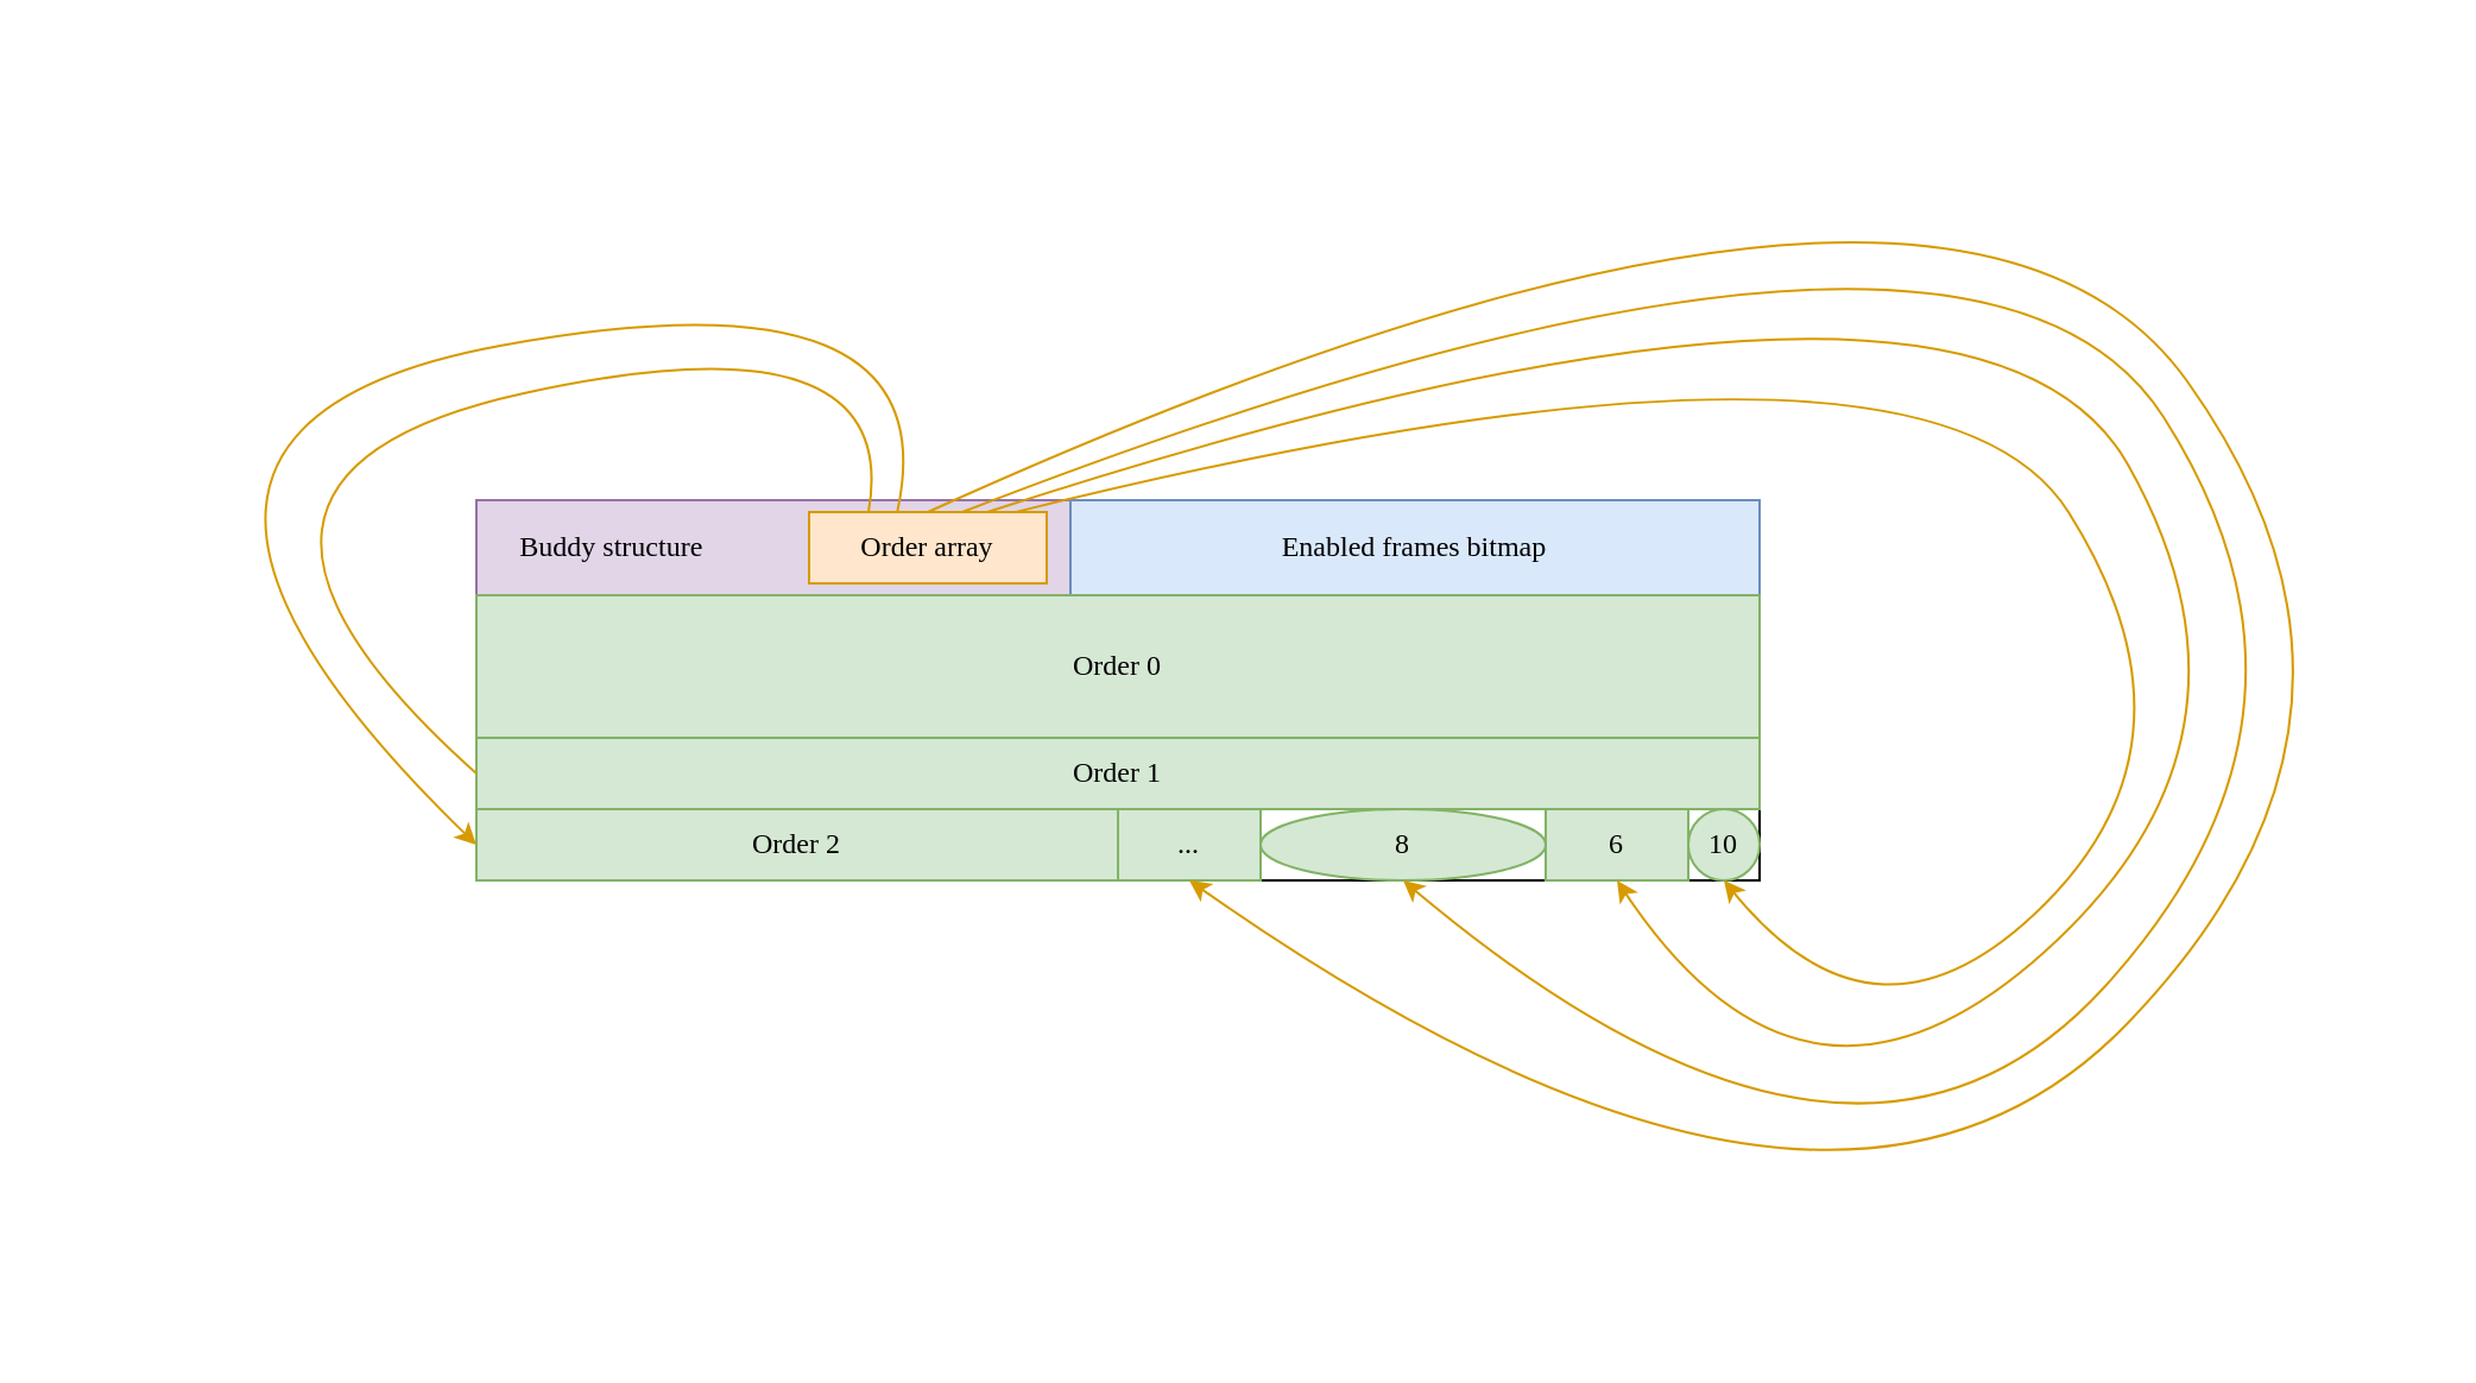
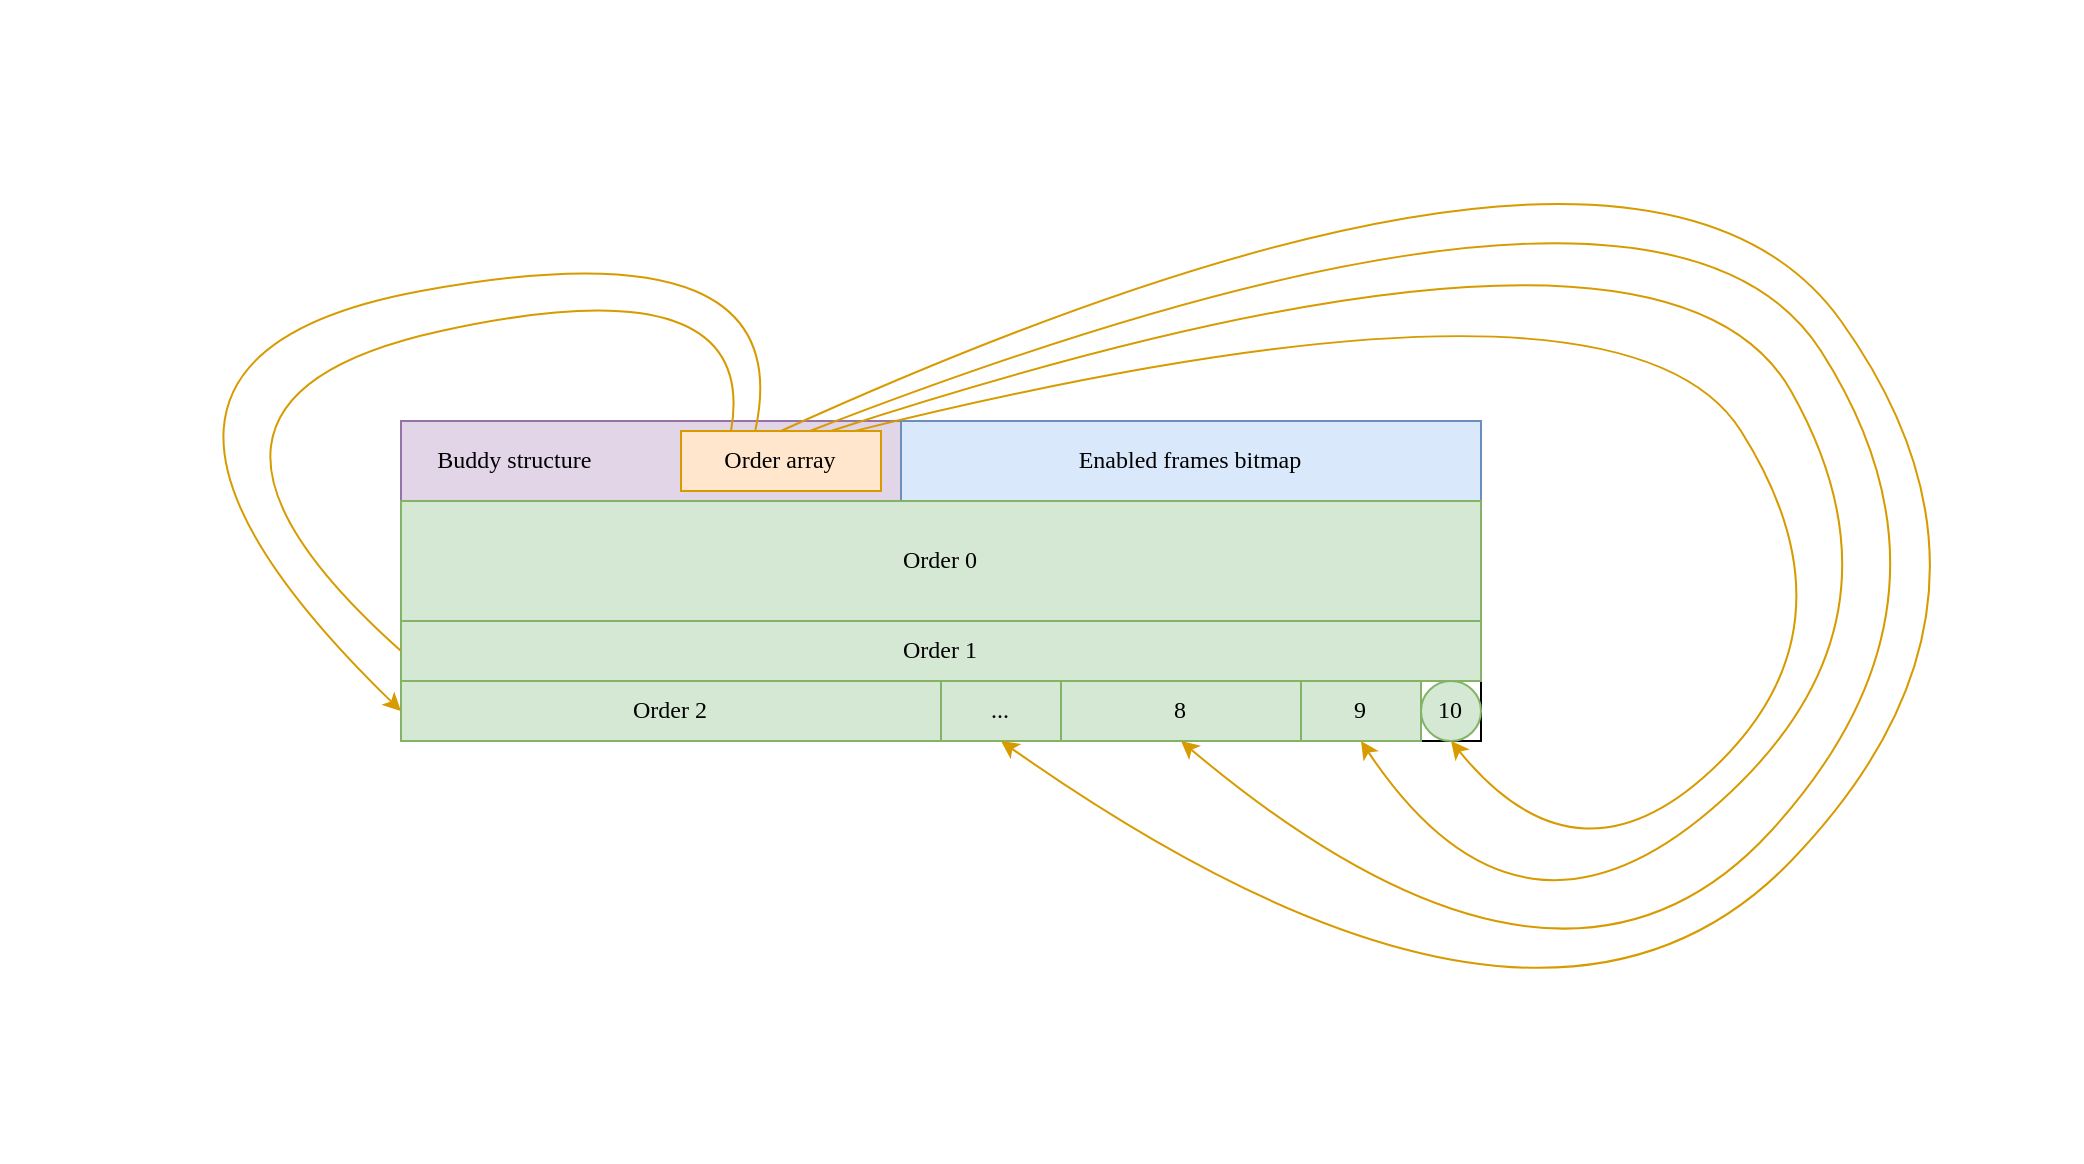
- <mxCell id="9" value="8" style="ellipse;whiteSpace=wrap;html=1;fontFamily=Fira Code;fontSource=https%3A%2F%2Ffonts.googleapis.com%2Fcss%3Ffamily%3DFira%2BCode;fillColor=#d5e8d4;strokeColor=#82b366;" vertex="1" parent="1"><mxGeometry x="530" y="340" width="120" height="30" as="geometry" /></mxCell>
+ <mxCell id="9" value="8" style="rounded=0;whiteSpace=wrap;html=1;fontFamily=Fira Code;fontSource=https%3A%2F%2Ffonts.googleapis.com%2Fcss%3Ffamily%3DFira%2BCode;fillColor=#d5e8d4;strokeColor=#82b366;" vertex="1" parent="1"><mxGeometry x="530" y="340" width="120" height="30" as="geometry" /></mxCell>
- <mxCell id="8" value="6" style="rounded=0;whiteSpace=wrap;html=1;fontFamily=Fira Code;fontSource=https%3A%2F%2Ffonts.googleapis.com%2Fcss%3Ffamily%3DFira%2BCode;fillColor=#d5e8d4;strokeColor=#82b366;" vertex="1" parent="1"><mxGeometry x="650" y="340" width="60" height="30" as="geometry" /></mxCell>
+ <mxCell id="8" value="9" style="rounded=0;whiteSpace=wrap;html=1;fontFamily=Fira Code;fontSource=https%3A%2F%2Ffonts.googleapis.com%2Fcss%3Ffamily%3DFira%2BCode;fillColor=#d5e8d4;strokeColor=#82b366;" vertex="1" parent="1"><mxGeometry x="650" y="340" width="60" height="30" as="geometry" /></mxCell>
